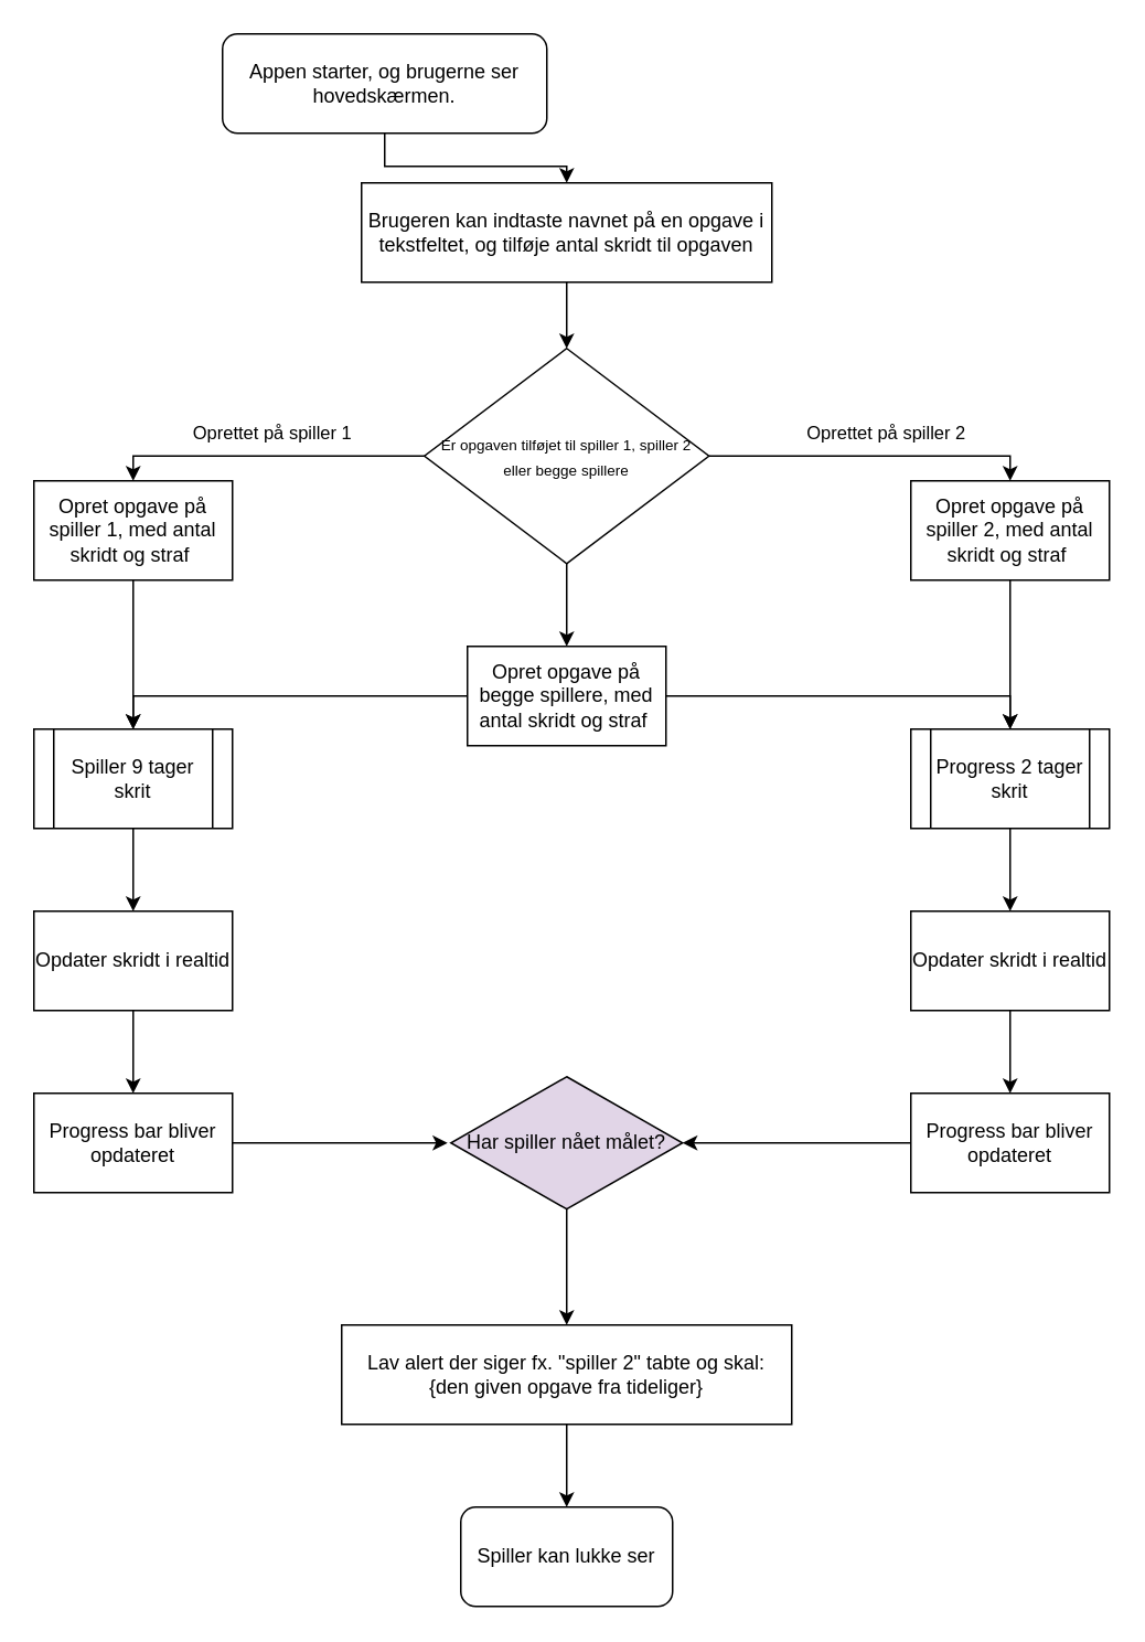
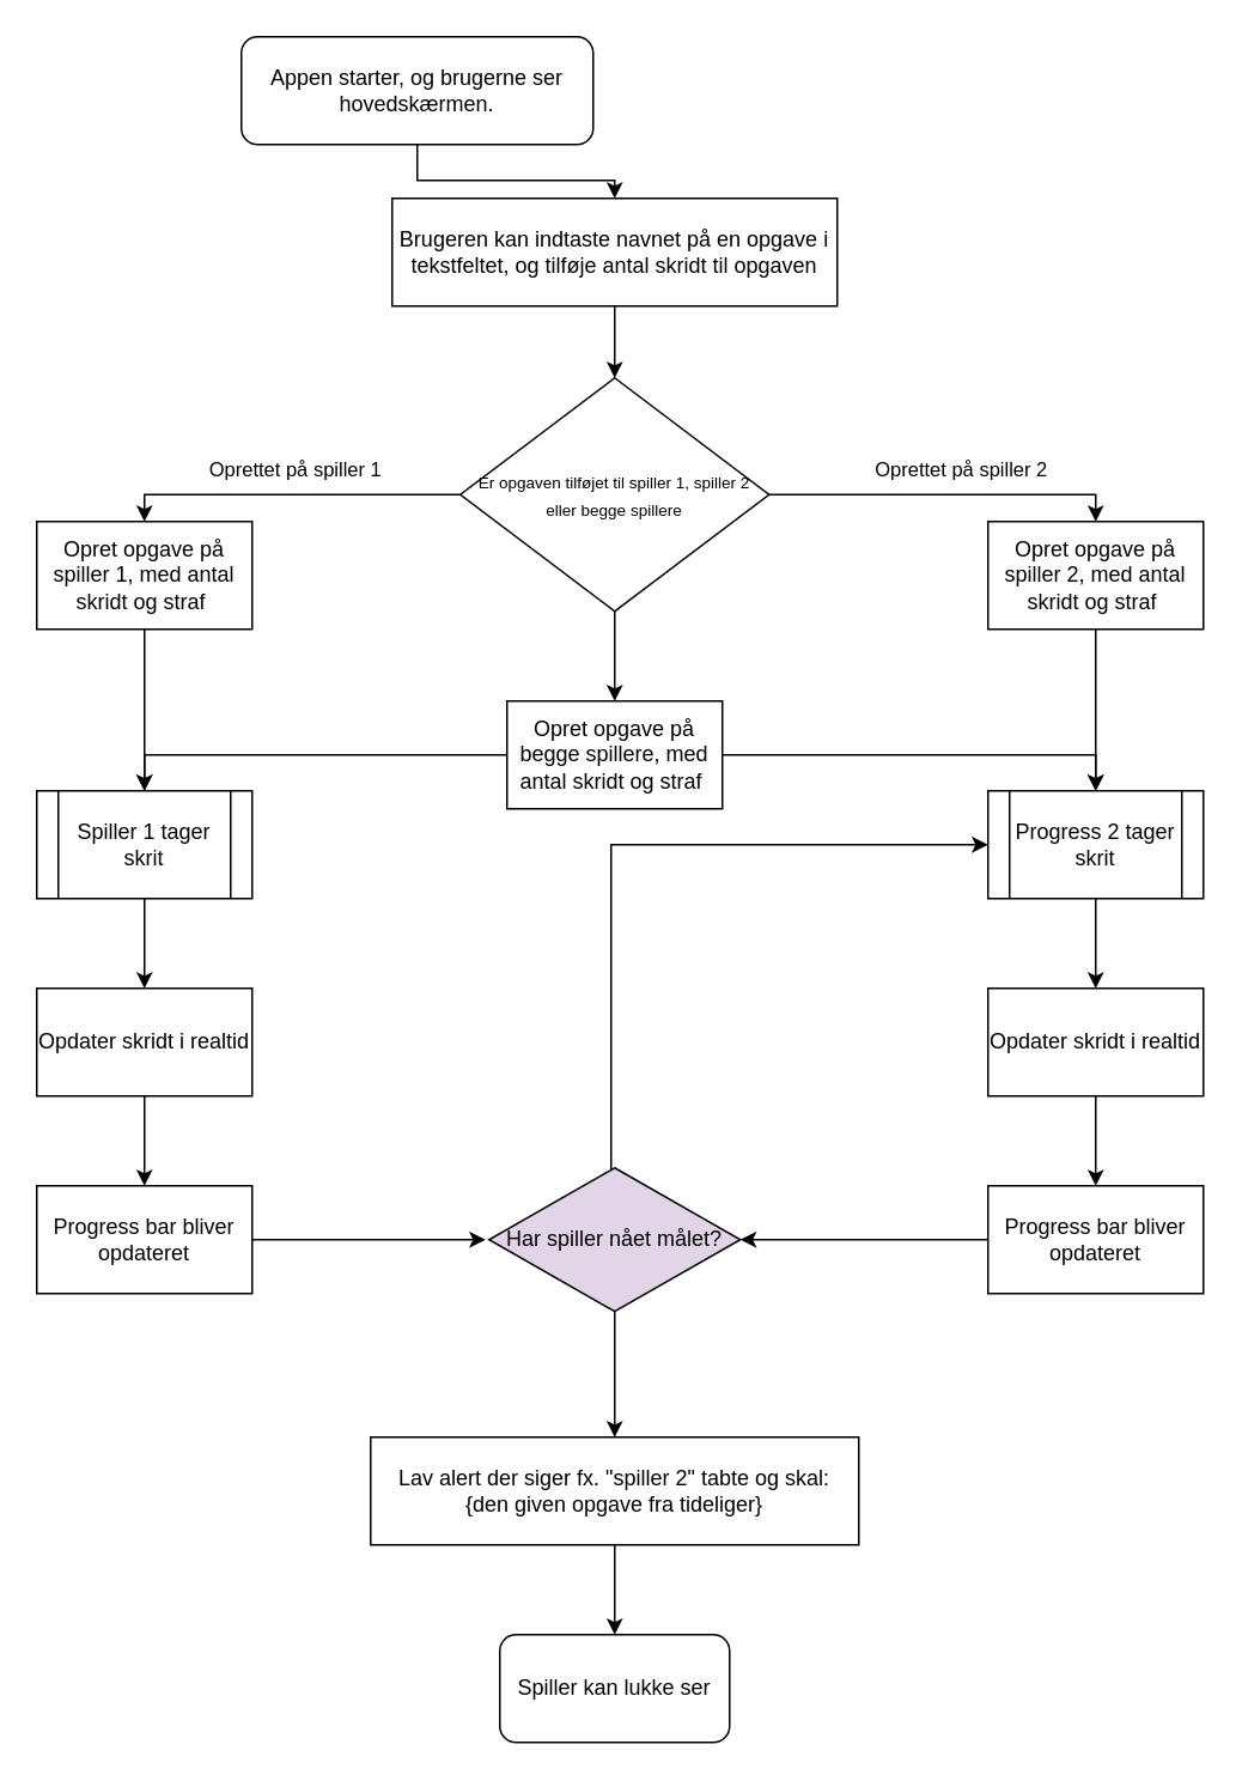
- <mxCell id="20" value="Spiller 9 tager skrit" style="shape=process;whiteSpace=wrap;html=1;backgroundOutline=1;" vertex="1" parent="1"><mxGeometry x="20" y="440" width="120" height="60" as="geometry" /></mxCell>
+ <mxCell id="20" value="Spiller 1 tager skrit" style="shape=process;whiteSpace=wrap;html=1;backgroundOutline=1;" vertex="1" parent="1"><mxGeometry x="20" y="440" width="120" height="60" as="geometry" /></mxCell>
+ <mxCell id="31" style="edgeStyle=orthogonalEdgeStyle;rounded=0;orthogonalLoop=1;jettySize=auto;html=1;entryX=0;entryY=0.5;entryDx=0;entryDy=0;" edge="1" parent="1" source="33" target="22"><mxGeometry relative="1" as="geometry"><Array as="points"><mxPoint x="340" y="470" /></Array></mxGeometry></mxCell>
